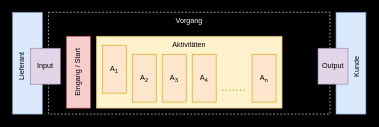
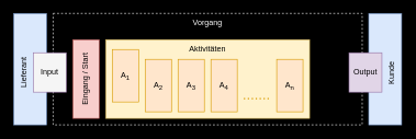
- <mxCell id="13" value="Input" style="rounded=0;whiteSpace=wrap;html=1;fillColor=#e1d5e7;strokeColor=#9673a6;" vertex="1" parent="1"><mxGeometry x="50" y="80" width="50" height="60" as="geometry" /></mxCell>
+ <mxCell id="13" value="Input" style="rounded=0;whiteSpace=wrap;html=1;fillColor=#f5f5f5;strokeColor=#9673a6;" vertex="1" parent="1"><mxGeometry x="50" y="80" width="50" height="60" as="geometry" /></mxCell>
